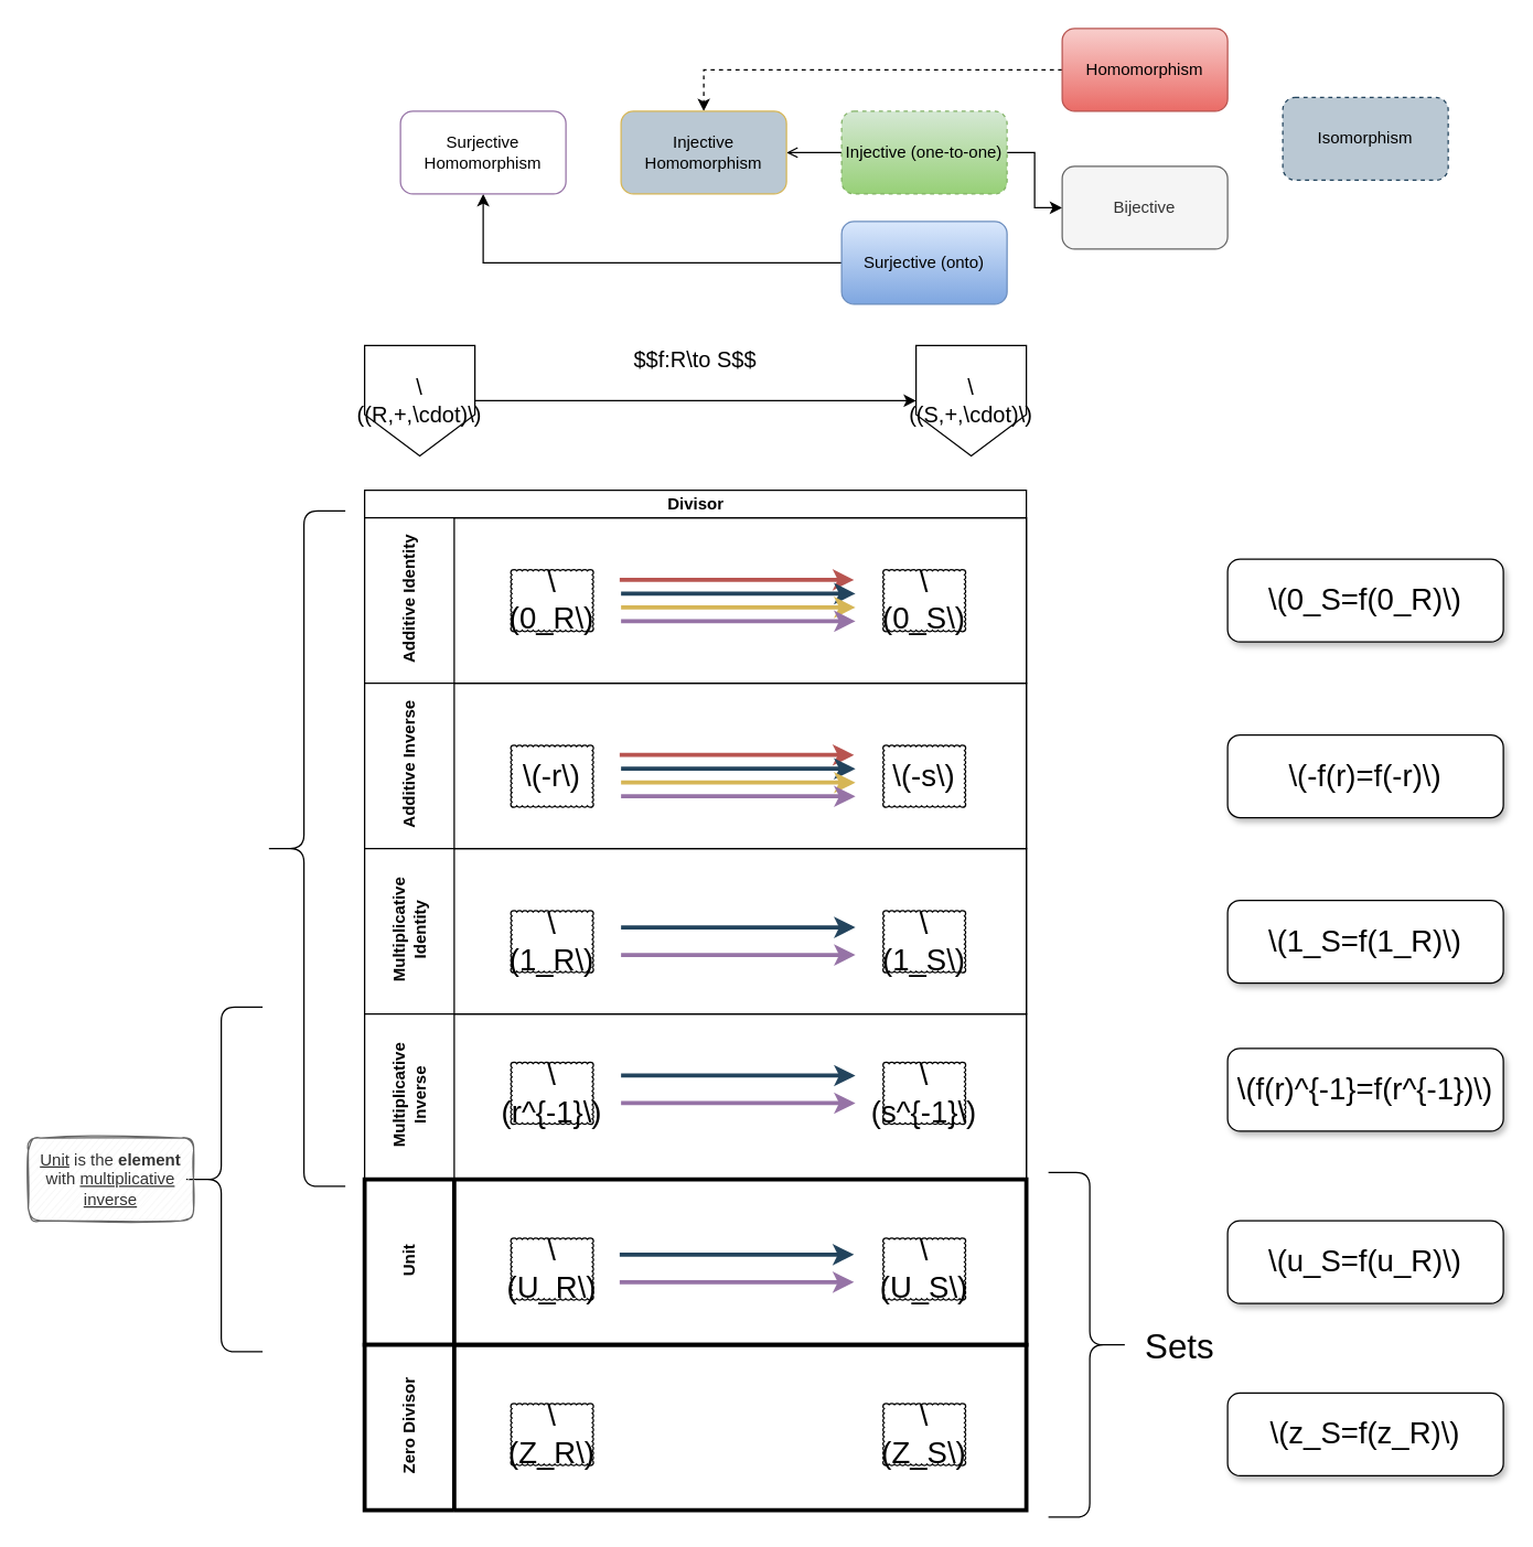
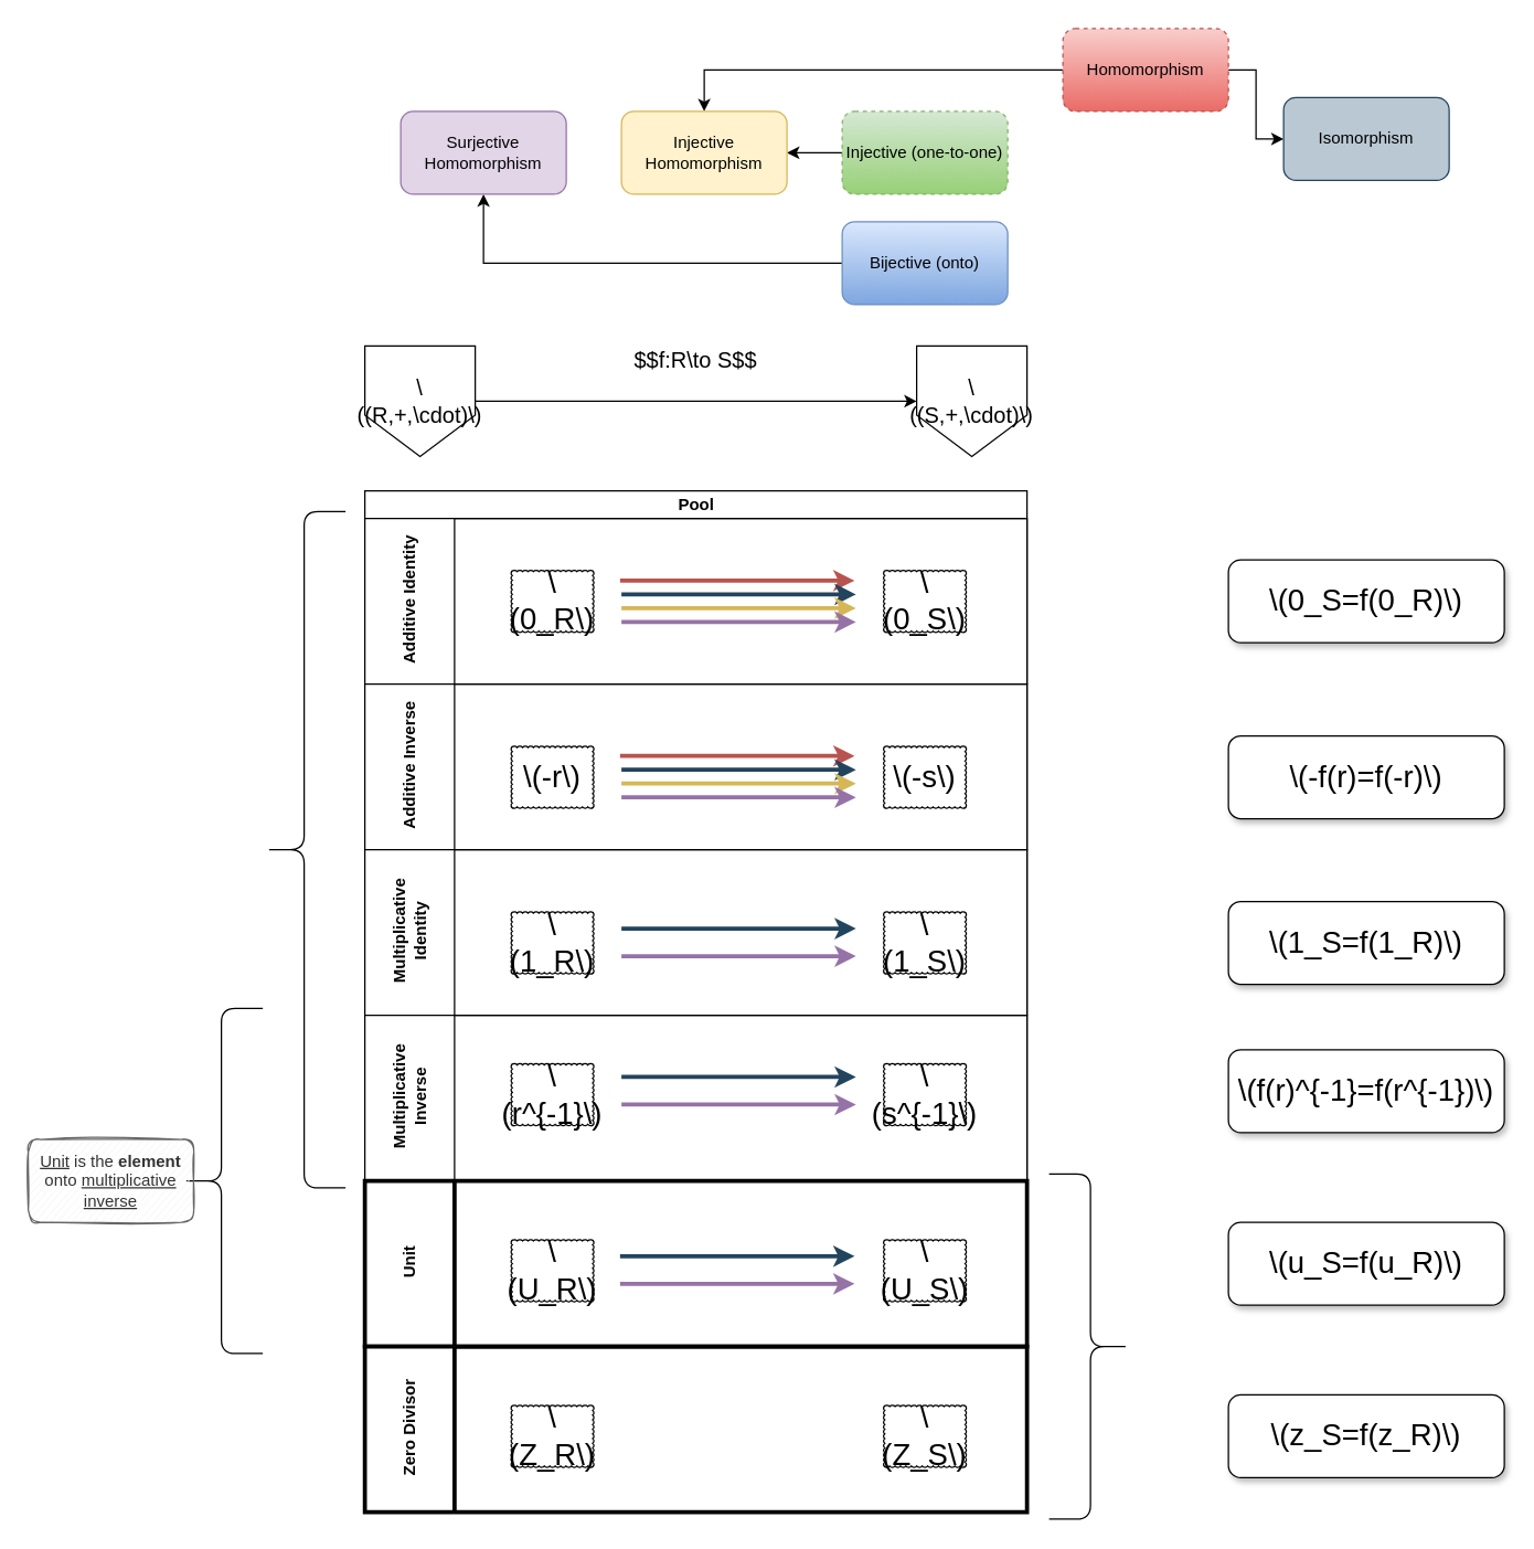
- <mxCell id="51" style="edgeStyle=orthogonalEdgeStyle;rounded=0;orthogonalLoop=1;jettySize=auto;html=1;entryX=0.5;entryY=0;entryDx=0;entryDy=0;fontSize=12;dashed=1;" edge="1" parent="1" source="52" target="55"><mxGeometry relative="1" as="geometry" /></mxCell>
+ <mxCell id="51" style="edgeStyle=orthogonalEdgeStyle;rounded=0;orthogonalLoop=1;jettySize=auto;html=1;entryX=0.5;entryY=0;entryDx=0;entryDy=0;fontSize=12;" edge="1" parent="1" source="52" target="55"><mxGeometry relative="1" as="geometry" /></mxCell>
- <mxCell id="52" value="Homomorphism" style="rounded=1;whiteSpace=wrap;html=1;sketch=0;strokeWidth=1;fontSize=12;fillColor=#f8cecc;strokeColor=#b85450;gradientColor=#ea6b66;" vertex="1" parent="1"><mxGeometry x="770" y="20" width="120" height="60" as="geometry" /></mxCell>
+ <mxCell id="52" value="Homomorphism" style="rounded=1;whiteSpace=wrap;html=1;sketch=0;strokeWidth=1;fontSize=12;fillColor=#f8cecc;strokeColor=#b85450;gradientColor=#ea6b66;dashed=1;" vertex="1" parent="1"><mxGeometry x="770" y="20" width="120" height="60" as="geometry" /></mxCell>
+ <mxCell id="50" value="" style="edgeStyle=orthogonalEdgeStyle;rounded=0;orthogonalLoop=1;jettySize=auto;html=1;fontSize=12;" edge="1" parent="1" source="52" target="53"><mxGeometry relative="1" as="geometry" /></mxCell>
- <mxCell id="53" value="Isomorphism" style="rounded=1;whiteSpace=wrap;html=1;sketch=0;strokeWidth=1;fontSize=12;fillColor=#bac8d3;strokeColor=#23445d;dashed=1;" vertex="1" parent="1"><mxGeometry x="930" y="70" width="120" height="60" as="geometry" /></mxCell>
+ <mxCell id="53" value="Isomorphism" style="rounded=1;whiteSpace=wrap;html=1;sketch=0;strokeWidth=1;fontSize=12;fillColor=#bac8d3;strokeColor=#23445d;" vertex="1" parent="1"><mxGeometry x="930" y="70" width="120" height="60" as="geometry" /></mxCell>
- <mxCell id="54" value="Surjective&lt;br&gt;Homomorphism" style="rounded=1;whiteSpace=wrap;html=1;sketch=0;strokeWidth=1;fontSize=12;fillColor=#ffffff;strokeColor=#9673a6;" vertex="1" parent="1"><mxGeometry x="290" y="80" width="120" height="60" as="geometry" /></mxCell>
+ <mxCell id="54" value="Surjective&lt;br&gt;Homomorphism" style="rounded=1;whiteSpace=wrap;html=1;sketch=0;strokeWidth=1;fontSize=12;fillColor=#e1d5e7;strokeColor=#9673a6;" vertex="1" parent="1"><mxGeometry x="290" y="80" width="120" height="60" as="geometry" /></mxCell>
- <mxCell id="55" value="Injective Homomorphism" style="rounded=1;whiteSpace=wrap;html=1;sketch=0;strokeWidth=1;fontSize=12;fillColor=#bac8d3;strokeColor=#d6b656;" vertex="1" parent="1"><mxGeometry x="450" y="80" width="120" height="60" as="geometry" /></mxCell>
+ <mxCell id="55" value="Injective Homomorphism" style="rounded=1;whiteSpace=wrap;html=1;sketch=0;strokeWidth=1;fontSize=12;fillColor=#fff2cc;strokeColor=#d6b656;" vertex="1" parent="1"><mxGeometry x="450" y="80" width="120" height="60" as="geometry" /></mxCell>
- <mxCell id="47" value="" style="edgeStyle=orthogonalEdgeStyle;rounded=0;orthogonalLoop=1;jettySize=auto;html=1;fontSize=12;endArrow=open;" edge="1" parent="1" source="48" target="55"><mxGeometry relative="1" as="geometry" /></mxCell>
+ <mxCell id="47" value="" style="edgeStyle=orthogonalEdgeStyle;rounded=0;orthogonalLoop=1;jettySize=auto;html=1;fontSize=12;" edge="1" parent="1" source="48" target="55"><mxGeometry relative="1" as="geometry" /></mxCell>
- <mxCell id="46" value="" style="edgeStyle=orthogonalEdgeStyle;rounded=0;orthogonalLoop=1;jettySize=auto;html=1;fontSize=12;" edge="1" parent="1" source="48" target="49"><mxGeometry relative="1" as="geometry" /></mxCell>
- <mxCell id="49" value="Bijective" style="rounded=1;whiteSpace=wrap;html=1;sketch=0;strokeWidth=1;fontSize=12;fillColor=#f5f5f5;strokeColor=#666666;fontColor=#333333;" vertex="1" parent="1"><mxGeometry x="770" width="120" height="60" as="geometry" y="120" /></mxCell>
- <mxCell id="45" value="Surjective (onto)" style="rounded=1;whiteSpace=wrap;html=1;sketch=0;strokeWidth=1;fontSize=12;fillColor=#dae8fc;strokeColor=#6c8ebf;gradientColor=#7ea6e0;" vertex="1" parent="1"><mxGeometry x="610" y="160" width="120" height="60" as="geometry" /></mxCell>
+ <mxCell id="45" value="Bijective (onto)" style="rounded=1;whiteSpace=wrap;html=1;sketch=0;strokeWidth=1;fontSize=12;fillColor=#dae8fc;strokeColor=#6c8ebf;gradientColor=#7ea6e0;" vertex="1" parent="1"><mxGeometry x="610" y="160" width="120" height="60" as="geometry" /></mxCell>
- <mxCell id="3" value="Divisor" style="swimlane;html=1;childLayout=stackLayout;resizeParent=1;resizeParentMax=0;horizontal=1;startSize=20;horizontalStack=0;" vertex="1" parent="1"><mxGeometry x="264" y="355" width="480" height="740" as="geometry" /></mxCell>
+ <mxCell id="3" value="Pool" style="swimlane;html=1;childLayout=stackLayout;resizeParent=1;resizeParentMax=0;horizontal=1;startSize=20;horizontalStack=0;" vertex="1" parent="1"><mxGeometry x="264" y="355" width="480" height="740" as="geometry" /></mxCell>
- <mxCell id="43" value="&lt;u&gt;Unit&lt;/u&gt; is the &lt;b&gt;element&lt;/b&gt; with &lt;u&gt;multiplicative inverse&lt;/u&gt;" style="rounded=1;whiteSpace=wrap;html=1;strokeWidth=1;fontSize=12;sketch=1;fillColor=#f5f5f5;strokeColor=#666666;fontColor=#333333;" vertex="1" parent="1"><mxGeometry x="20" y="825" width="120" height="60" as="geometry" /></mxCell>
+ <mxCell id="43" value="&lt;u&gt;Unit&lt;/u&gt; is the &lt;b&gt;element&lt;/b&gt; onto &lt;u&gt;multiplicative inverse&lt;/u&gt;" style="rounded=1;whiteSpace=wrap;html=1;strokeWidth=1;fontSize=12;sketch=1;fillColor=#f5f5f5;strokeColor=#666666;fontColor=#333333;" vertex="1" parent="1"><mxGeometry x="20" y="825" width="120" height="60" as="geometry" /></mxCell>
- <mxCell id="42" value="Sets" style="text;html=1;align=center;verticalAlign=middle;resizable=0;points=[];autosize=1;fontSize=25;" vertex="1" parent="1"><mxGeometry x="820" y="955" width="70" height="40" as="geometry" /></mxCell>
